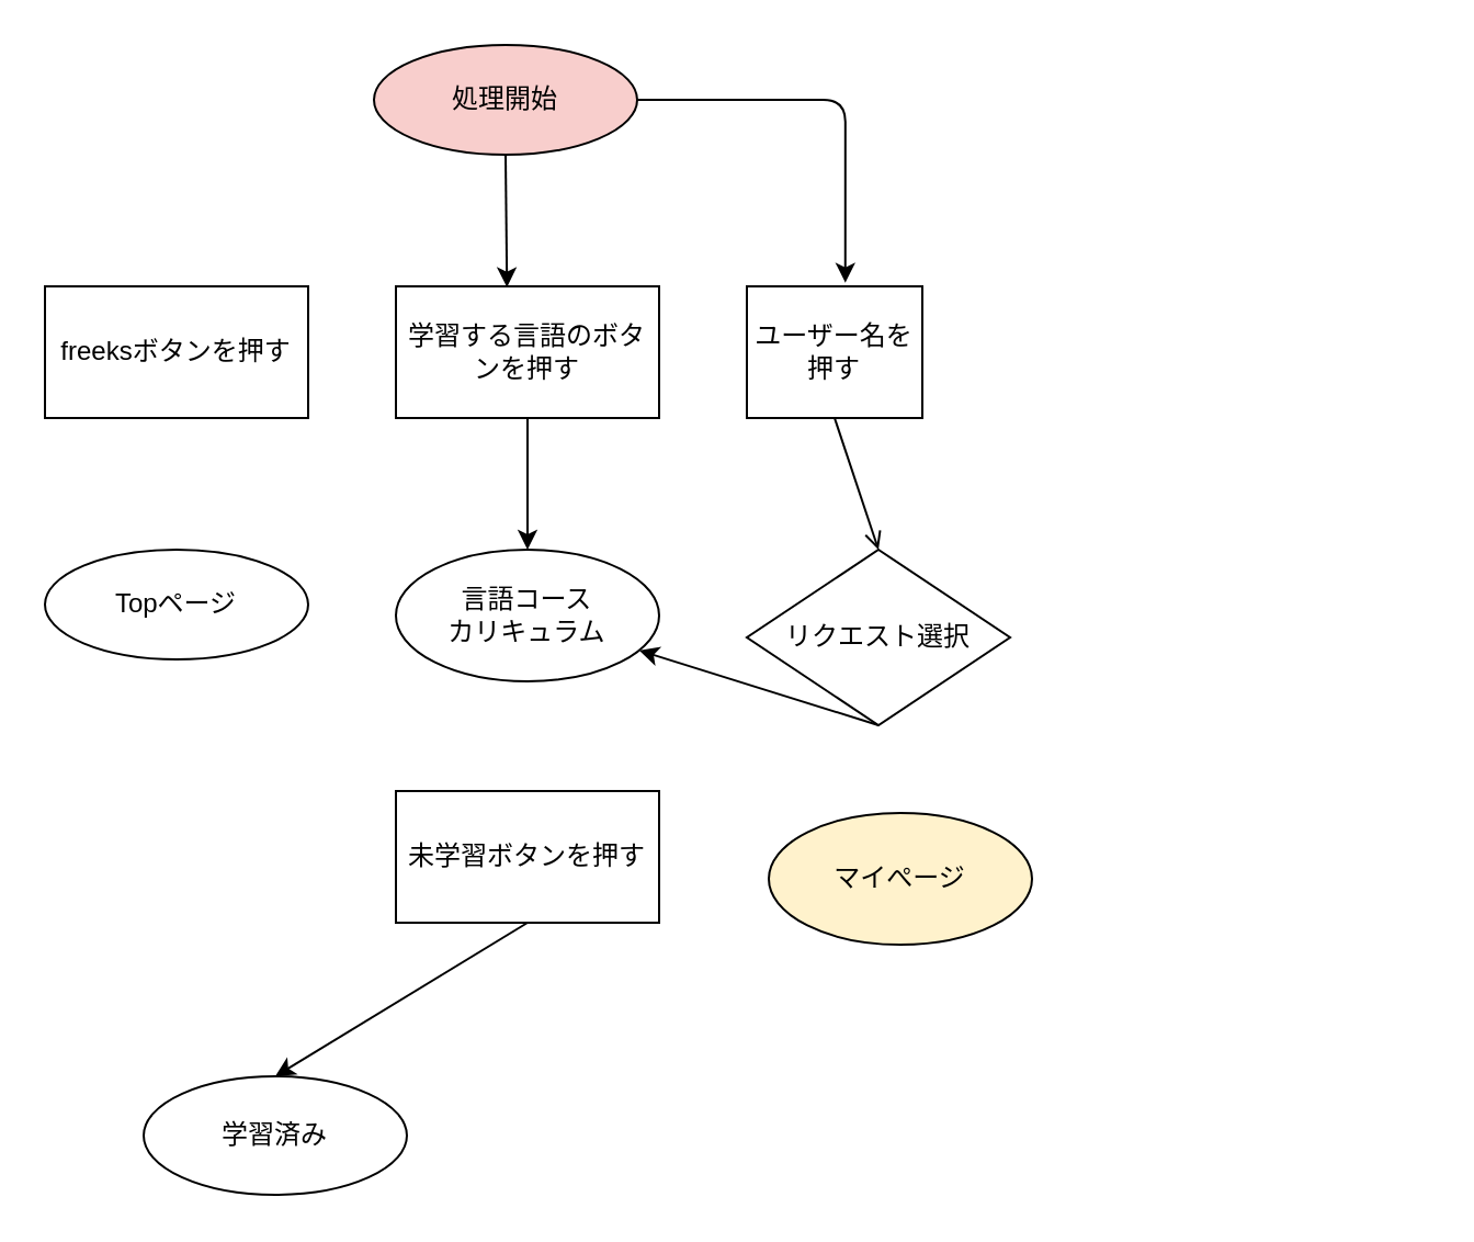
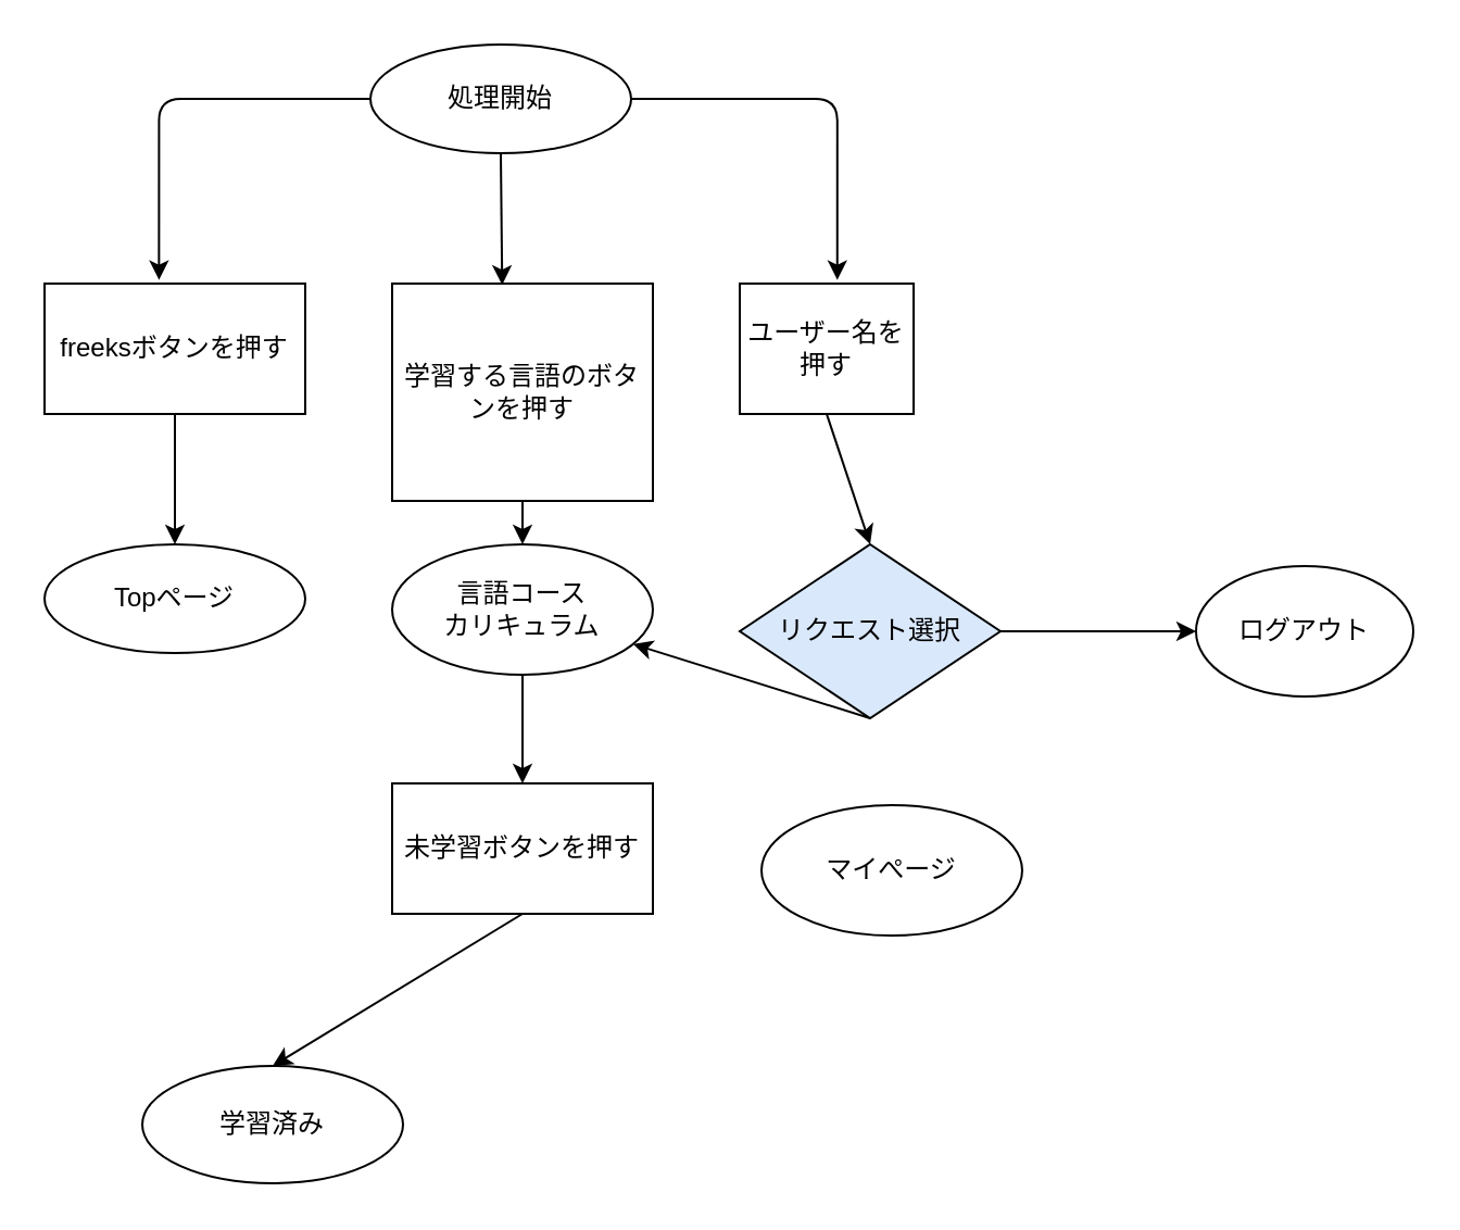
+ <mxCell id="3" style="edgeStyle=orthogonalEdgeStyle;html=1;exitX=0;exitY=0.5;exitDx=0;exitDy=0;entryX=0.439;entryY=-0.028;entryDx=0;entryDy=0;entryPerimeter=0;" edge="1" parent="1" source="5" target="7"><mxGeometry relative="1" as="geometry" /></mxCell>
- <mxCell id="5" value="処理開始" style="ellipse;whiteSpace=wrap;html=1;fillColor=#f8cecc;" vertex="1" parent="1"><mxGeometry x="170" y="20" width="120" height="50" as="geometry" /></mxCell>
+ <mxCell id="5" value="処理開始" style="ellipse;whiteSpace=wrap;html=1;" vertex="1" parent="1"><mxGeometry x="170" y="20" width="120" height="50" as="geometry" /></mxCell>
- <mxCell id="17" value="学習する言語のボタンを押す" style="rounded=0;whiteSpace=wrap;html=1;" vertex="1" parent="1"><mxGeometry x="180" y="130" width="120" height="60" as="geometry" /></mxCell>
+ <mxCell id="17" value="学習する言語のボタンを押す" style="rounded=0;whiteSpace=wrap;html=1;" vertex="1" parent="1"><mxGeometry x="180" y="130" width="120" height="100" as="geometry" /></mxCell>
+ <mxCell id="6" style="edgeStyle=none;html=1;exitX=0.5;exitY=1;exitDx=0;exitDy=0;entryX=0.5;entryY=0;entryDx=0;entryDy=0;" edge="1" parent="1" source="7" target="8"><mxGeometry relative="1" as="geometry" /></mxCell>
- <mxCell id="9" style="html=1;exitX=0.5;exitY=1;exitDx=0;exitDy=0;entryX=0.5;entryY=0;entryDx=0;entryDy=0;endArrow=open;" edge="1" parent="1" source="10" target="13"><mxGeometry relative="1" as="geometry" /></mxCell>
+ <mxCell id="9" style="html=1;exitX=0.5;exitY=1;exitDx=0;exitDy=0;entryX=0.5;entryY=0;entryDx=0;entryDy=0;" edge="1" parent="1" source="10" target="13"><mxGeometry relative="1" as="geometry" /></mxCell>
- <mxCell id="13" value="リクエスト選択" style="rhombus;whiteSpace=wrap;html=1;" vertex="1" parent="1"><mxGeometry x="340" y="250" width="120" height="80" as="geometry" /></mxCell>
+ <mxCell id="13" value="リクエスト選択" style="rhombus;whiteSpace=wrap;html=1;fillColor=#dae8fc;" vertex="1" parent="1"><mxGeometry x="340" y="250" width="120" height="80" as="geometry" /></mxCell>
+ <mxCell id="12" value="" style="edgeStyle=none;html=1;" edge="1" parent="1" source="13" target="15"><mxGeometry relative="1" as="geometry" /></mxCell>
+ <mxCell id="15" value="ログアウト" style="ellipse;whiteSpace=wrap;html=1;" vertex="1" parent="1"><mxGeometry x="550" y="260" width="100" height="60" as="geometry" /></mxCell>
+ <mxCell id="18" style="edgeStyle=none;html=1;exitX=0.5;exitY=1;exitDx=0;exitDy=0;entryX=0.5;entryY=0;entryDx=0;entryDy=0;" edge="1" parent="1" source="19" target="22"><mxGeometry relative="1" as="geometry" /></mxCell>
- <mxCell id="14" value="マイぺージ" style="ellipse;whiteSpace=wrap;html=1;fillColor=#fff2cc;" vertex="1" parent="1"><mxGeometry x="350" y="370" width="120" height="60" as="geometry" /></mxCell>
+ <mxCell id="14" value="マイぺージ" style="ellipse;whiteSpace=wrap;html=1;" vertex="1" parent="1"><mxGeometry x="350" y="370" width="120" height="60" as="geometry" /></mxCell>
